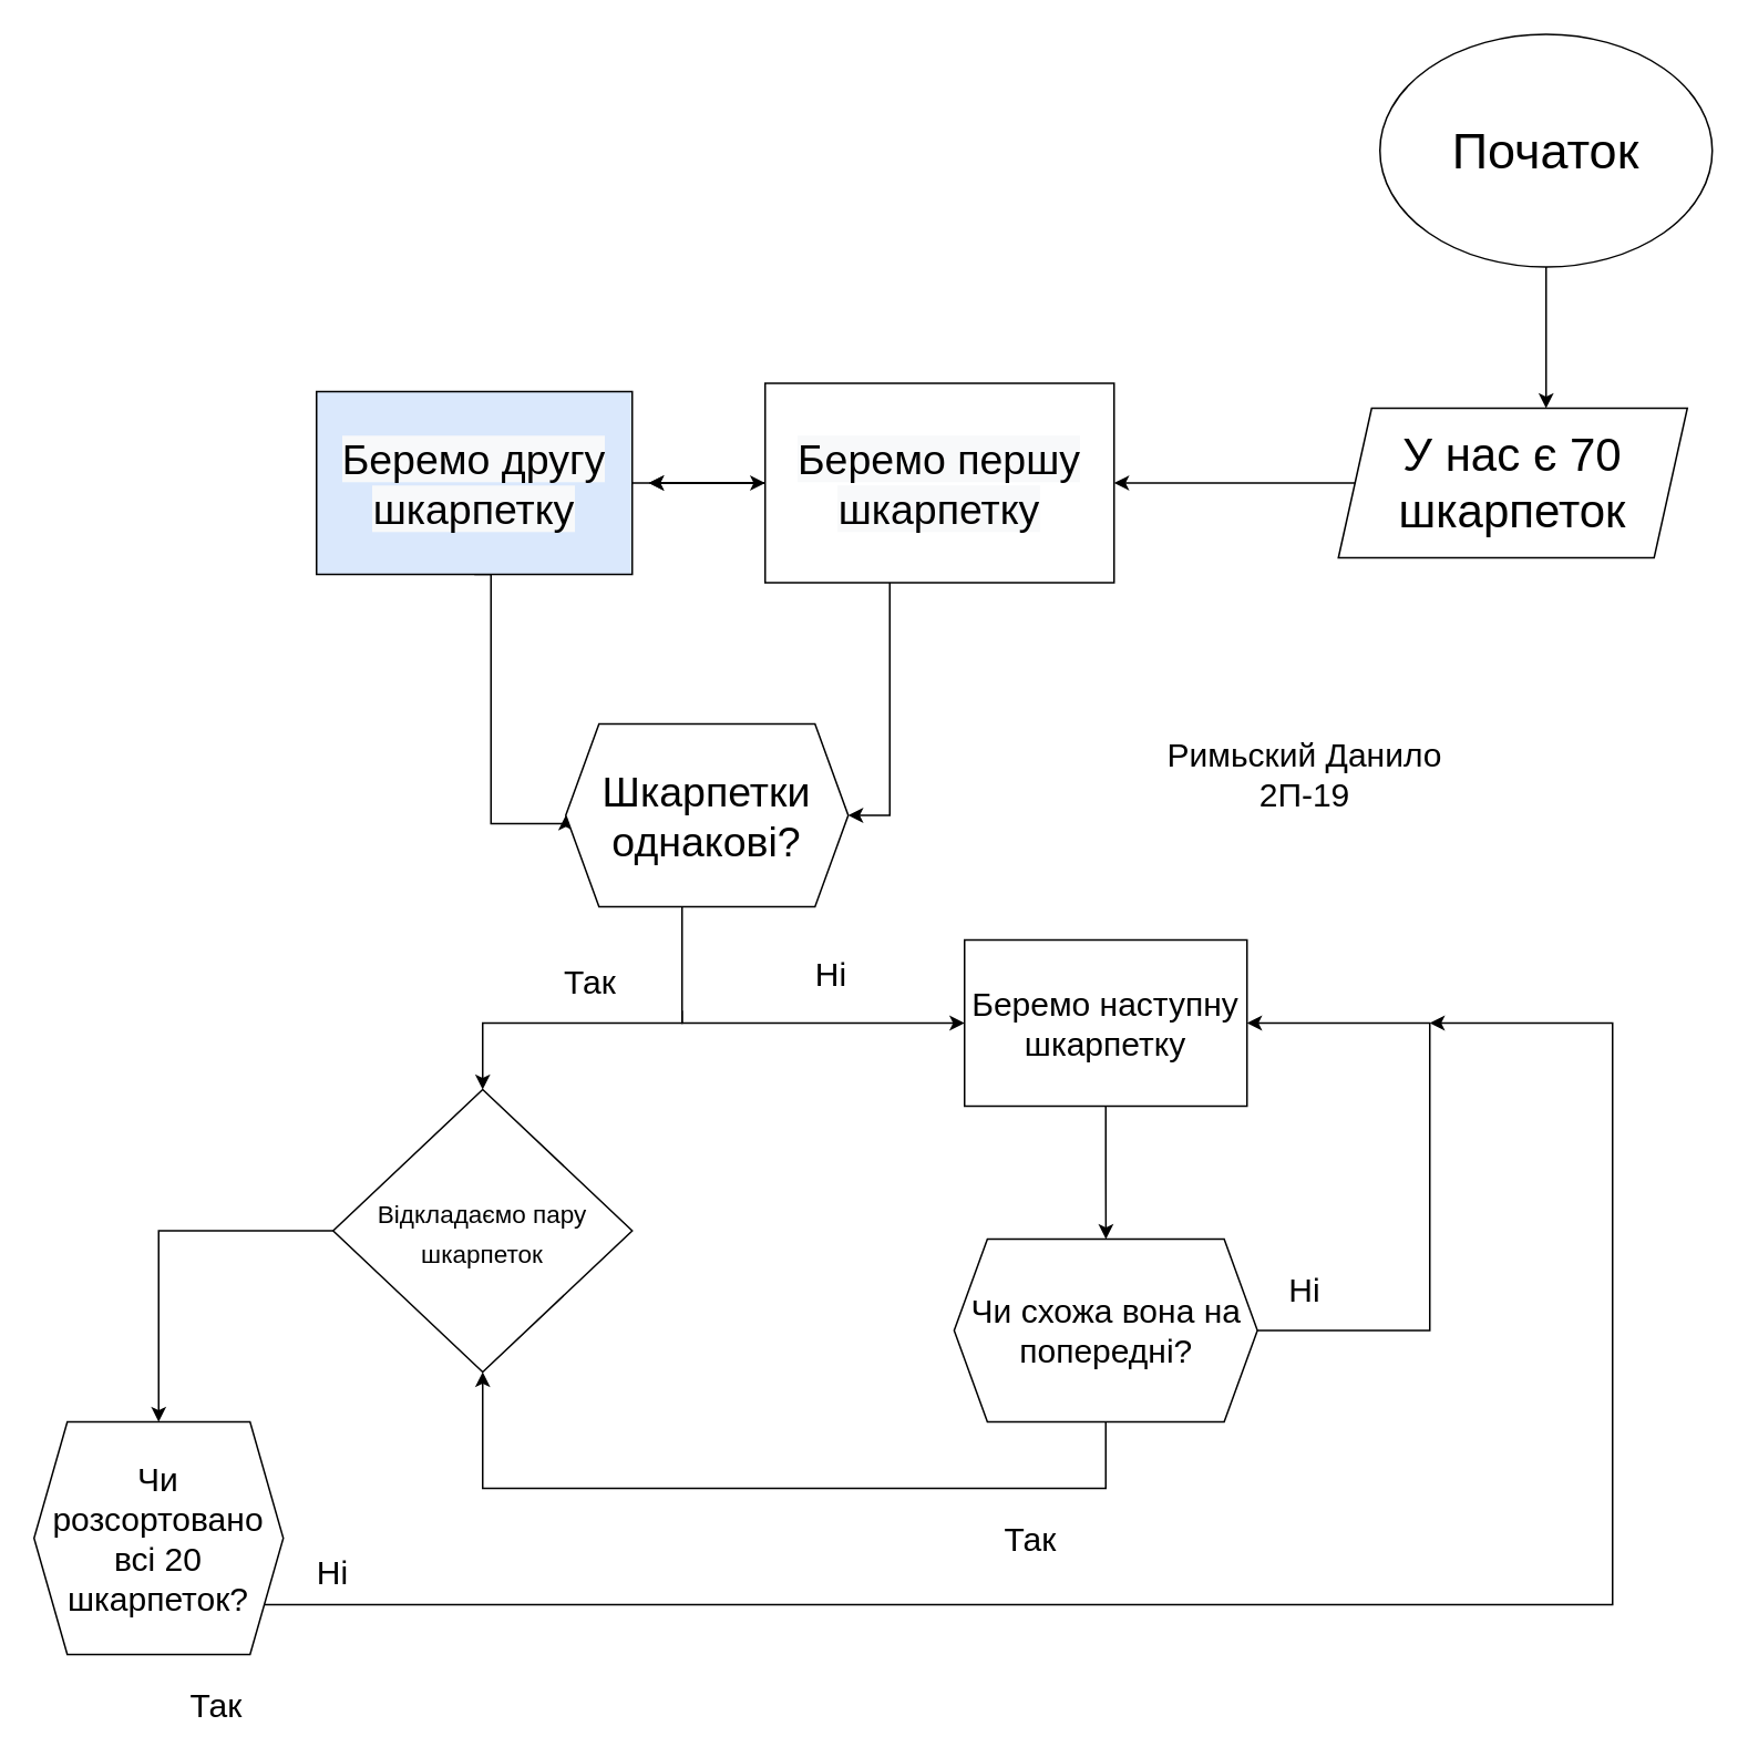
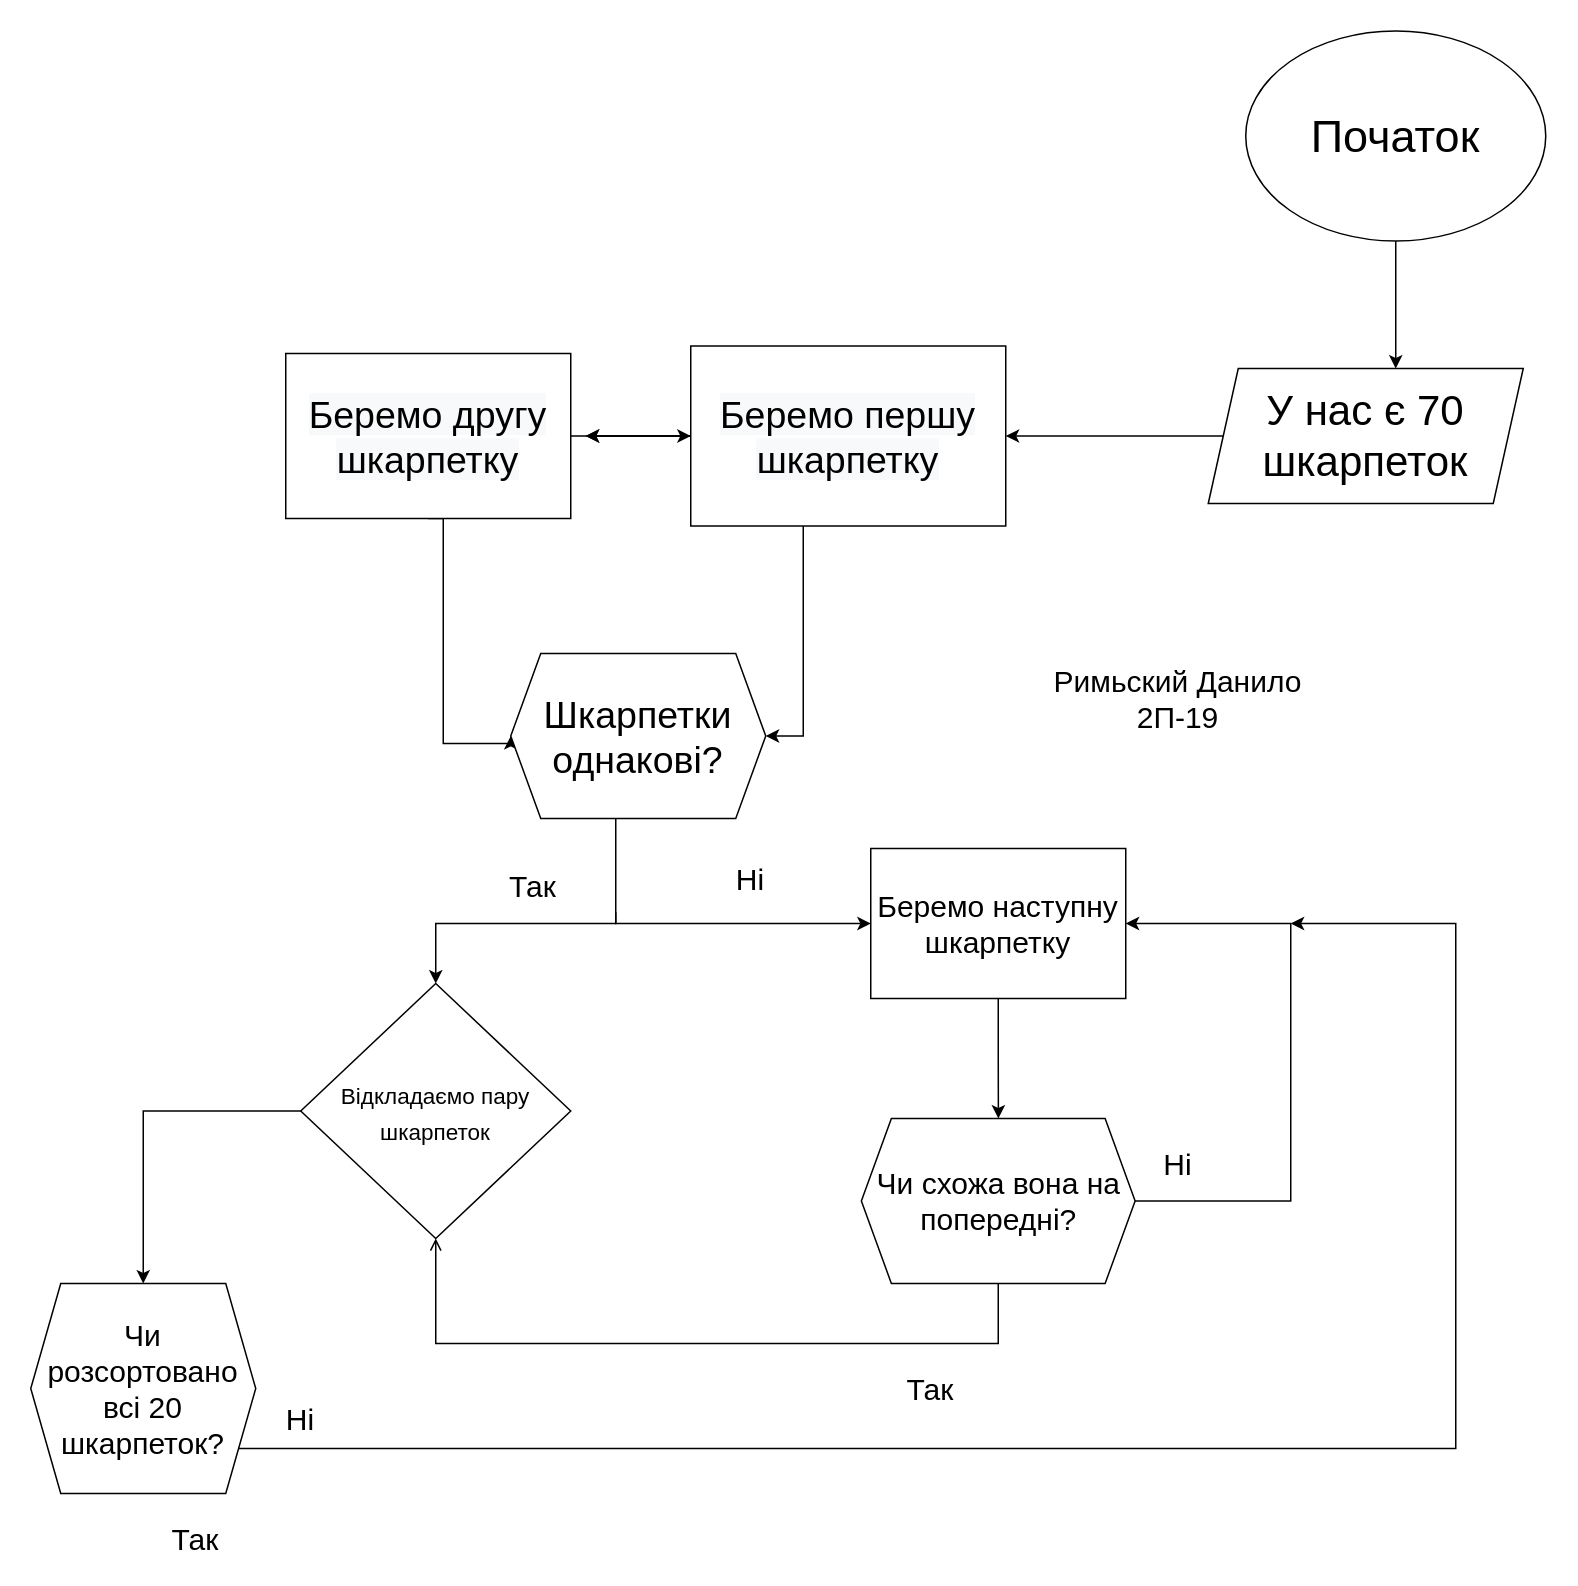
- <mxCell id="16" value="&#10;&#10;&lt;span style=&quot;color: rgb(0, 0, 0); font-family: helvetica; font-size: 25px; font-style: normal; font-weight: 400; letter-spacing: normal; text-align: center; text-indent: 0px; text-transform: none; word-spacing: 0px; background-color: rgb(248, 249, 250); display: inline; float: none;&quot;&gt;Беремо другу шкарпетку&lt;/span&gt;&#10;&#10;" style="rounded=0;whiteSpace=wrap;html=1;fontSize=20;fillColor=#dae8fc;" vertex="1" parent="1"><mxGeometry x="190" y="235" width="190" height="110" as="geometry" /></mxCell>
+ <mxCell id="16" value="&#10;&#10;&lt;span style=&quot;color: rgb(0, 0, 0); font-family: helvetica; font-size: 25px; font-style: normal; font-weight: 400; letter-spacing: normal; text-align: center; text-indent: 0px; text-transform: none; word-spacing: 0px; background-color: rgb(248, 249, 250); display: inline; float: none;&quot;&gt;Беремо другу шкарпетку&lt;/span&gt;&#10;&#10;" style="rounded=0;whiteSpace=wrap;html=1;fontSize=20;" vertex="1" parent="1"><mxGeometry x="190" y="235" width="190" height="110" as="geometry" /></mxCell>
- <mxCell id="22" style="edgeStyle=orthogonalEdgeStyle;rounded=0;orthogonalLoop=1;jettySize=auto;html=1;fontSize=20;exitX=0.5;exitY=1;exitDx=0;exitDy=0;entryX=0.5;entryY=1;entryDx=0;entryDy=0;" edge="1" parent="1" source="24" target="19"><mxGeometry relative="1" as="geometry"><mxPoint x="280" y="895" as="targetPoint" /><mxPoint x="665" y="865" as="sourcePoint" /><Array as="points"><mxPoint x="665" y="895" /><mxPoint x="290" y="895" /></Array></mxGeometry></mxCell>
+ <mxCell id="22" style="edgeStyle=orthogonalEdgeStyle;rounded=0;orthogonalLoop=1;jettySize=auto;html=1;fontSize=20;exitX=0.5;exitY=1;exitDx=0;exitDy=0;entryX=0.5;entryY=1;entryDx=0;entryDy=0;endArrow=open;" edge="1" parent="1" source="24" target="19"><mxGeometry relative="1" as="geometry"><mxPoint x="280" y="895" as="targetPoint" /><mxPoint x="665" y="865" as="sourcePoint" /><Array as="points"><mxPoint x="665" y="895" /><mxPoint x="290" y="895" /></Array></mxGeometry></mxCell>
